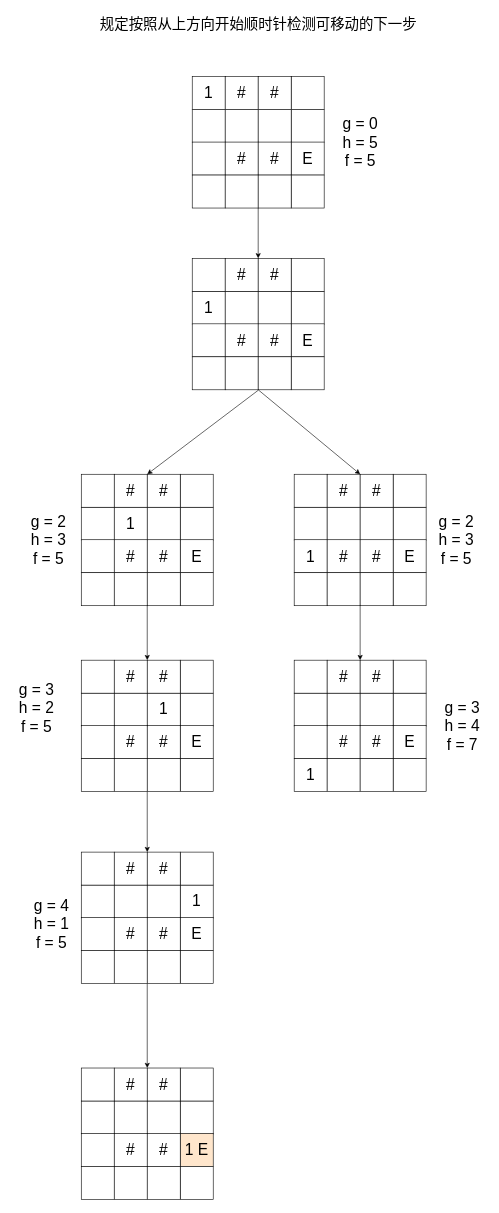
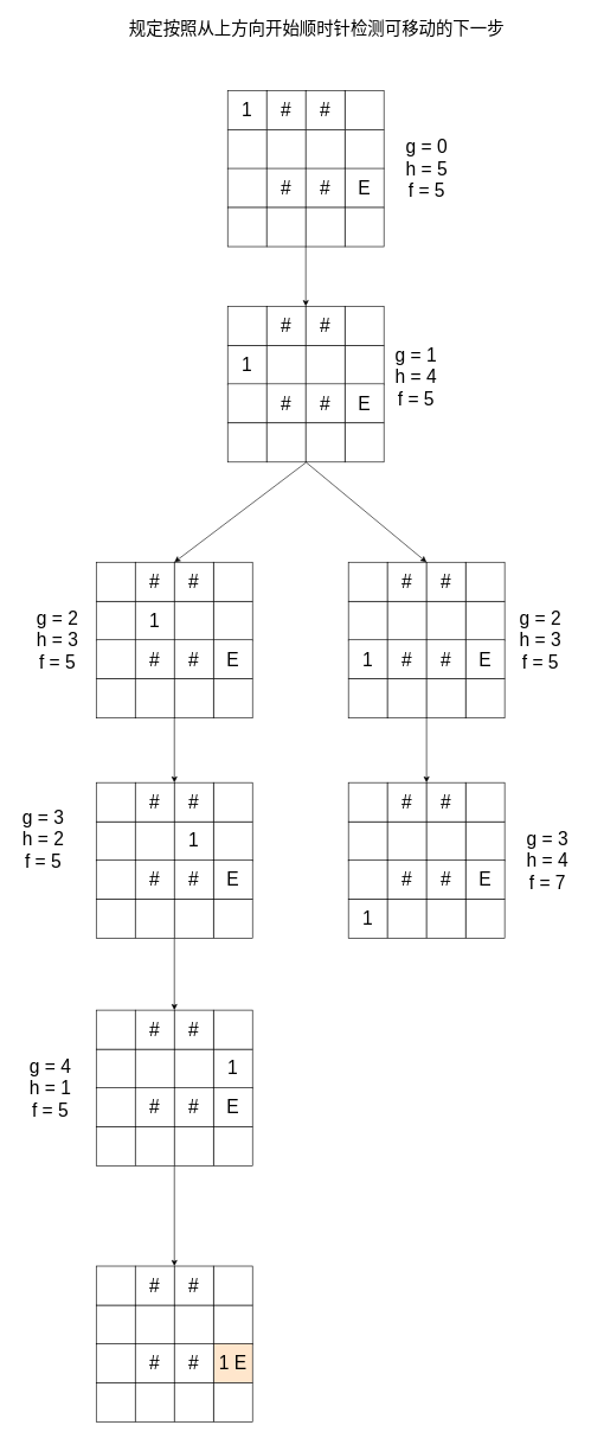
- <mxCell id="85" value="&lt;font style=&quot;font-size: 24px;&quot;&gt;规定按照从上方向开始顺时针检测可移动的下一步&lt;/font&gt;" style="text;html=1;align=center;verticalAlign=middle;resizable=0;points=[];autosize=1;strokeColor=none;fillColor=none;" vertex="1" parent="1"><mxGeometry x="155" y="20" width="550" height="40" as="geometry" /></mxCell>
+ <mxCell id="85" value="&lt;font style=&quot;font-size: 24px;&quot;&gt;规定按照从上方向开始顺时针检测可移动的下一步&lt;/font&gt;" style="text;html=1;align=center;verticalAlign=middle;resizable=0;points=[];autosize=1;strokeColor=none;fillColor=none;" vertex="1" parent="1"><mxGeometry x="170" y="20" width="550" height="40" as="geometry" /></mxCell>
+ <mxCell id="82" value="g = 1&lt;br style=&quot;font-size: 26px;&quot;&gt;h = 4&lt;br style=&quot;font-size: 26px;&quot;&gt;f = 5" style="text;html=1;align=center;verticalAlign=middle;resizable=0;points=[];autosize=1;strokeColor=none;fillColor=none;fontSize=26;" vertex="1" parent="1"><mxGeometry x="545" y="475" width="80" height="110" as="geometry" /></mxCell>
- <mxCell id="146" value="g = 4&lt;br style=&quot;font-size: 26px;&quot;&gt;h = 1&lt;br style=&quot;font-size: 26px;&quot;&gt;f = 5" style="text;html=1;align=center;verticalAlign=middle;resizable=0;points=[];autosize=1;strokeColor=none;fillColor=none;fontSize=26;" vertex="1" parent="1"><mxGeometry x="45" y="1484.59" width="80" height="110" as="geometry" /></mxCell>
+ <mxCell id="146" value="g = 4&lt;br style=&quot;font-size: 26px;&quot;&gt;h = 1&lt;br style=&quot;font-size: 26px;&quot;&gt;f = 5" style="text;html=1;align=center;verticalAlign=middle;resizable=0;points=[];autosize=1;strokeColor=none;fillColor=none;fontSize=26;" vertex="1" parent="1"><mxGeometry x="30" y="1474.59" width="80" height="110" as="geometry" /></mxCell>
